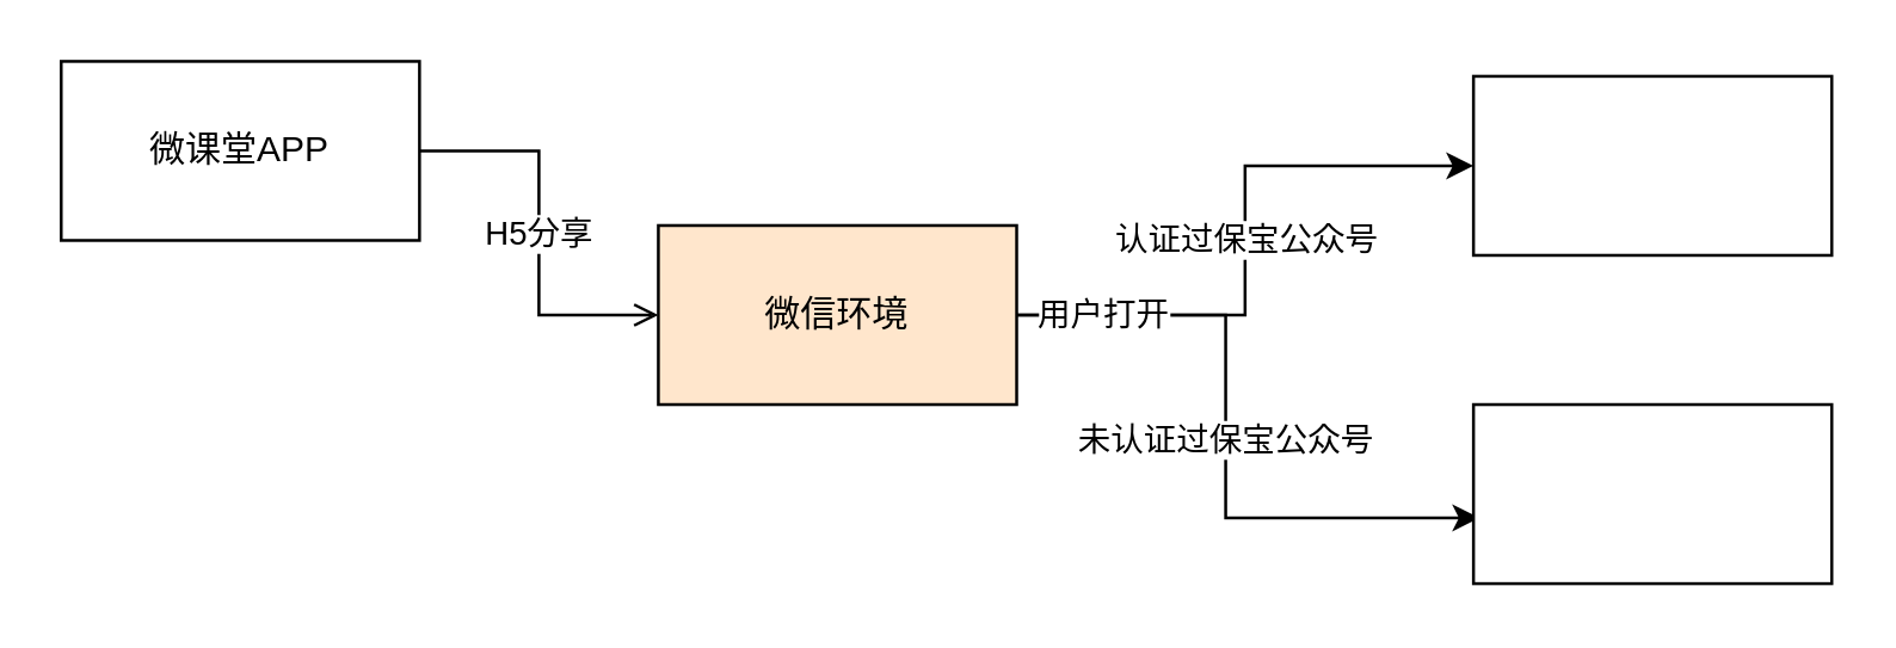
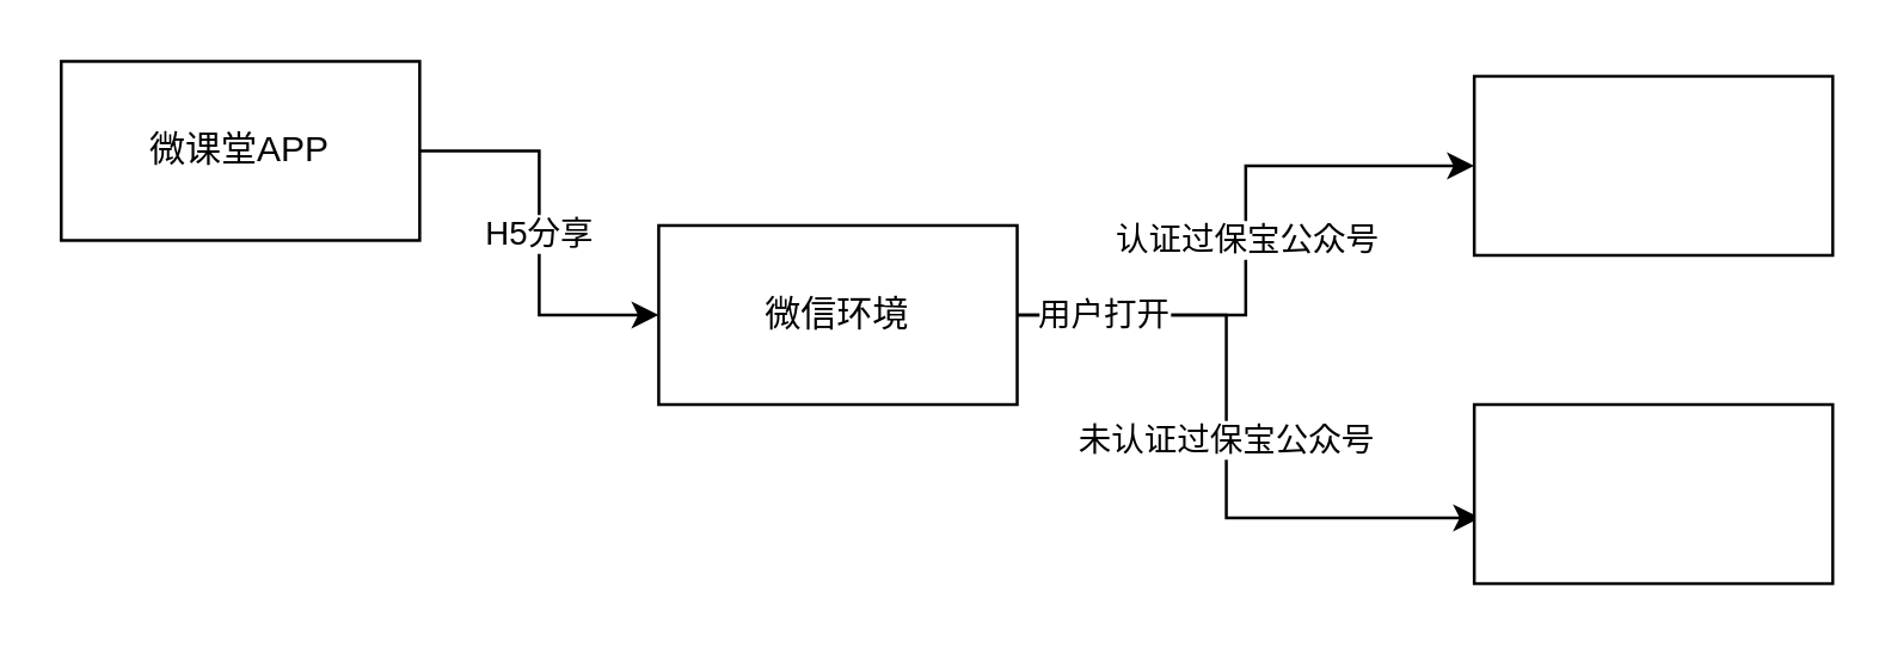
- <mxCell id="2" value="H5分享" style="edgeStyle=orthogonalEdgeStyle;rounded=0;orthogonalLoop=1;jettySize=auto;html=1;endArrow=open;" edge="1" parent="1" source="3" target="7"><mxGeometry relative="1" as="geometry" /></mxCell>
+ <mxCell id="2" value="H5分享" style="edgeStyle=orthogonalEdgeStyle;rounded=0;orthogonalLoop=1;jettySize=auto;html=1;" edge="1" parent="1" source="3" target="7"><mxGeometry relative="1" as="geometry" /></mxCell>
- <mxCell id="7" value="微信环境" style="rounded=0;whiteSpace=wrap;html=1;fillColor=#ffe6cc;" vertex="1" parent="1"><mxGeometry x="220" y="75" width="120" height="60" as="geometry" /></mxCell>
+ <mxCell id="7" value="微信环境" style="rounded=0;whiteSpace=wrap;html=1;" vertex="1" parent="1"><mxGeometry x="220" y="75" width="120" height="60" as="geometry" /></mxCell>
